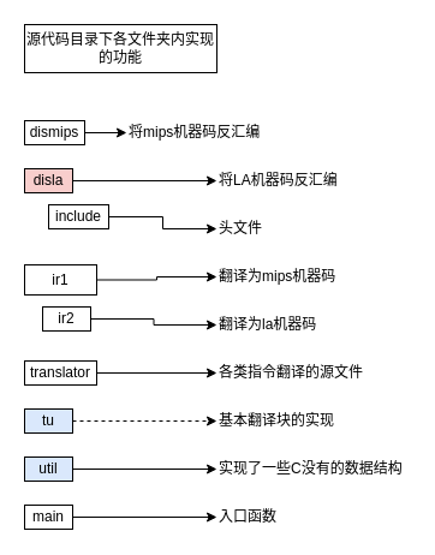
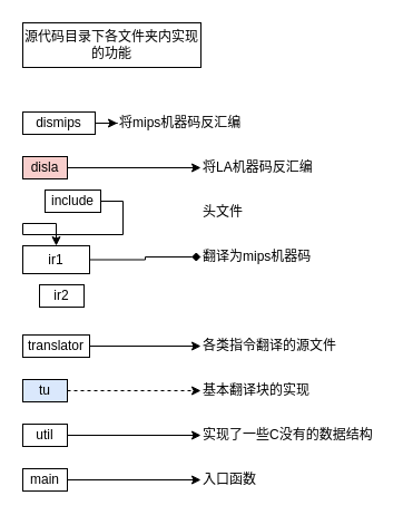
- <mxCell id="3" value="dismips" style="rounded=0;whiteSpace=wrap;html=1;" vertex="1" parent="1"><mxGeometry x="20" y="100" width="50" height="20" as="geometry" /></mxCell>
+ <mxCell id="3" value="dismips" style="rounded=0;whiteSpace=wrap;html=1;" vertex="1" parent="1"><mxGeometry x="20" y="100" width="65" height="20" as="geometry" /></mxCell>
- <mxCell id="6" style="edgeStyle=orthogonalEdgeStyle;rounded=0;orthogonalLoop=1;jettySize=auto;html=1;exitX=1;exitY=0.5;exitDx=0;exitDy=0;entryX=0;entryY=0.5;entryDx=0;entryDy=0;" edge="1" parent="1" source="7" target="21"><mxGeometry relative="1" as="geometry"><mxPoint x="120" y="190" as="targetPoint" /></mxGeometry></mxCell>
+ <mxCell id="6" style="edgeStyle=orthogonalEdgeStyle;rounded=0;orthogonalLoop=1;jettySize=auto;html=1;exitX=1;exitY=0.5;exitDx=0;exitDy=0;" edge="1" parent="1" source="7" target="9"><mxGeometry relative="1" as="geometry"><mxPoint x="120" y="190" as="targetPoint" /></mxGeometry></mxCell>
- <mxCell id="8" style="edgeStyle=orthogonalEdgeStyle;rounded=0;orthogonalLoop=1;jettySize=auto;html=1;exitX=1;exitY=0.5;exitDx=0;exitDy=0;" edge="1" parent="1" source="9" target="22"><mxGeometry relative="1" as="geometry" /></mxCell>
+ <mxCell id="8" style="edgeStyle=orthogonalEdgeStyle;rounded=0;orthogonalLoop=1;jettySize=auto;html=1;exitX=1;exitY=0.5;exitDx=0;exitDy=0;endArrow=diamond;" edge="1" parent="1" source="9" target="22"><mxGeometry relative="1" as="geometry" /></mxCell>
- <mxCell id="23" style="edgeStyle=orthogonalEdgeStyle;rounded=0;orthogonalLoop=1;jettySize=auto;html=1;exitX=1;exitY=0.5;exitDx=0;exitDy=0;" edge="1" target="24" parent="1" source="10"><mxGeometry relative="1" as="geometry"><mxPoint x="70" y="270" as="sourcePoint" /></mxGeometry></mxCell>
- <mxCell id="24" value="翻译为la机器码" style="text;html=1;strokeColor=none;fillColor=none;align=left;verticalAlign=middle;whiteSpace=wrap;rounded=0;" vertex="1" parent="1"><mxGeometry x="180" y="260" width="160" height="20" as="geometry" /></mxCell>
- <mxCell id="16" value="util" style="rounded=0;whiteSpace=wrap;html=1;fillColor=#dae8fc;" vertex="1" parent="1"><mxGeometry x="20" y="380" width="40" height="20" as="geometry" /></mxCell>
+ <mxCell id="16" value="util" style="rounded=0;whiteSpace=wrap;html=1;" vertex="1" parent="1"><mxGeometry x="20" y="380" width="40" height="20" as="geometry" /></mxCell>
